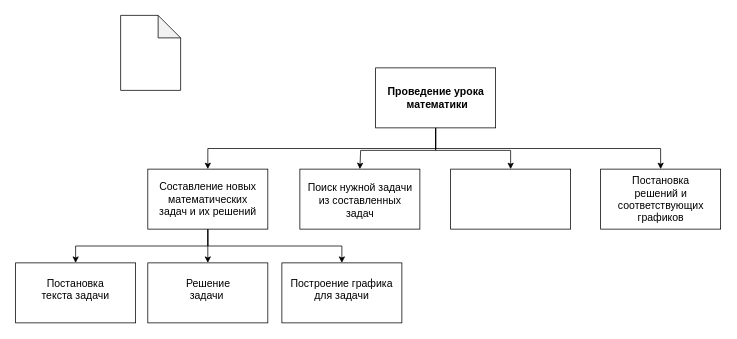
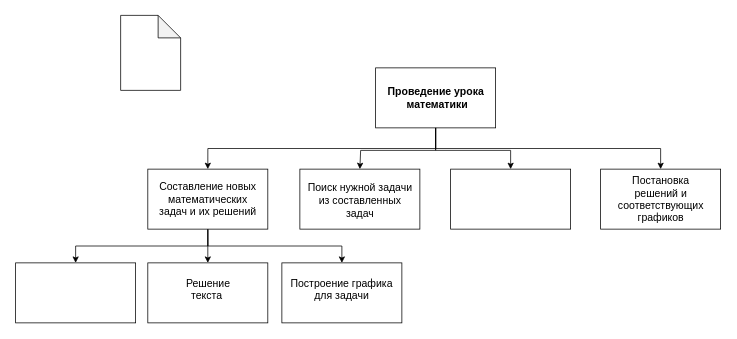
- <mxCell id="17" value="&lt;font style=&quot;font-size: 14px;&quot;&gt;Постановка текста задачи&lt;/font&gt;" style="text;html=1;align=center;verticalAlign=middle;whiteSpace=wrap;rounded=0;" vertex="1" parent="1"><mxGeometry x="50" y="370" width="100" height="30" as="geometry" /></mxCell>
- <mxCell id="18" value="&lt;font style=&quot;font-size: 14px;&quot;&gt;Решение задачи&amp;nbsp;&lt;/font&gt;" style="text;html=1;align=center;verticalAlign=middle;whiteSpace=wrap;rounded=0;" vertex="1" parent="1"><mxGeometry x="232.5" y="370" width="87.5" height="30" as="geometry" /></mxCell>
+ <mxCell id="18" value="&lt;font style=&quot;font-size: 14px;&quot;&gt;Решение текста&amp;nbsp;&lt;/font&gt;" style="text;html=1;align=center;verticalAlign=middle;whiteSpace=wrap;rounded=0;" vertex="1" parent="1"><mxGeometry x="232.5" y="370" width="87.5" height="30" as="geometry" /></mxCell>
